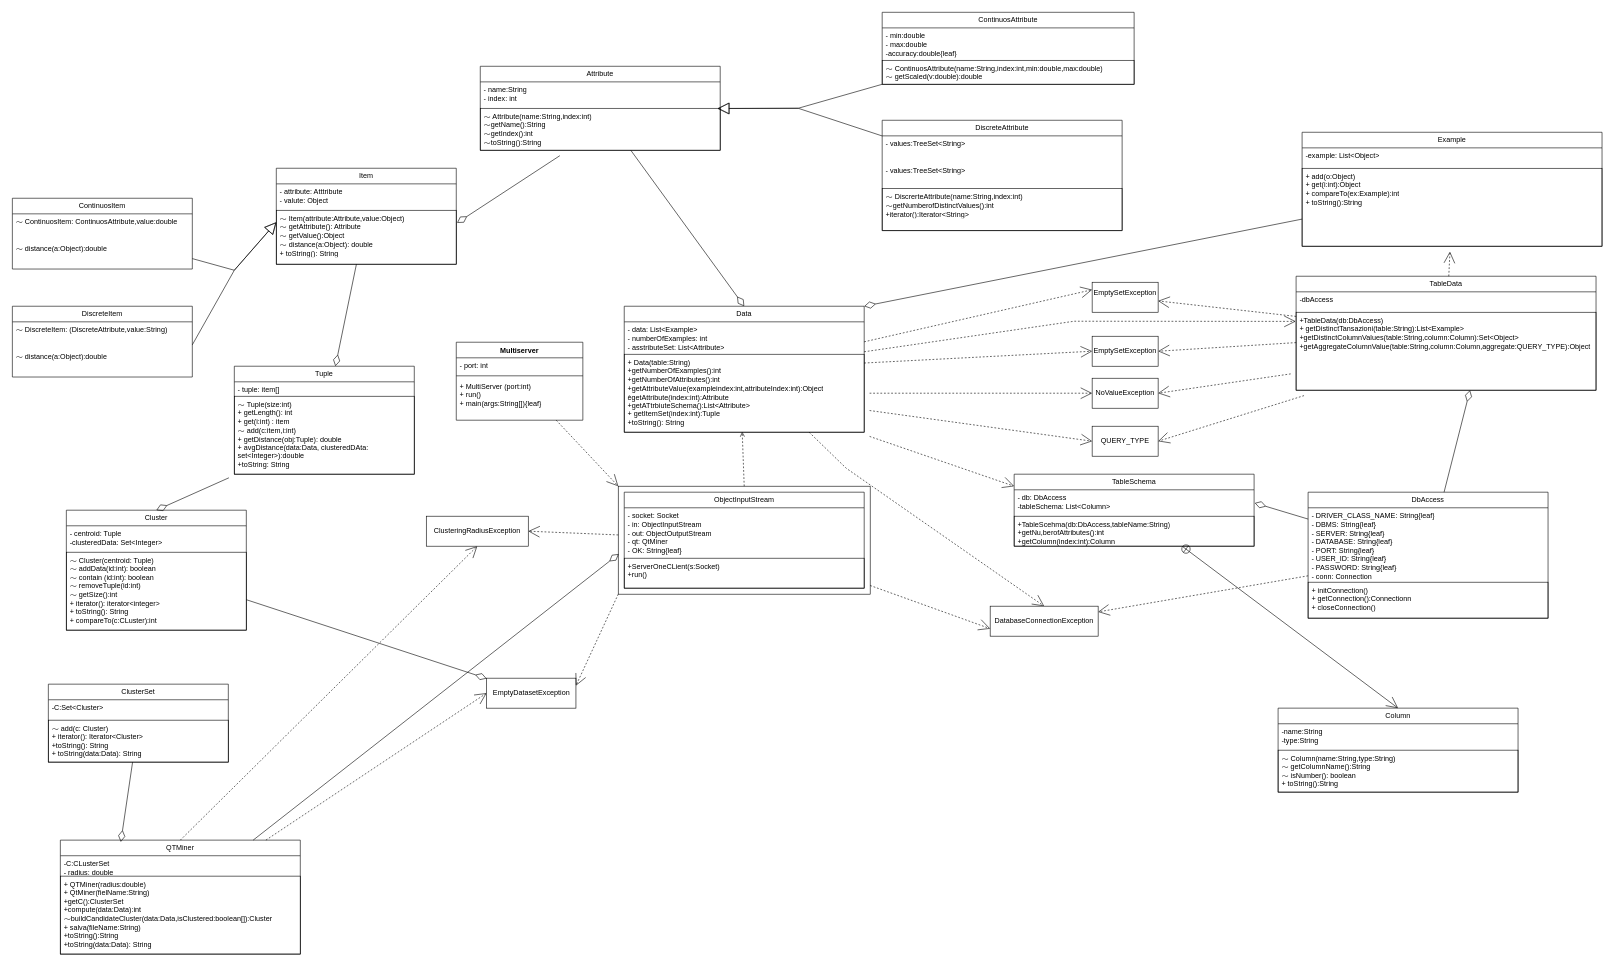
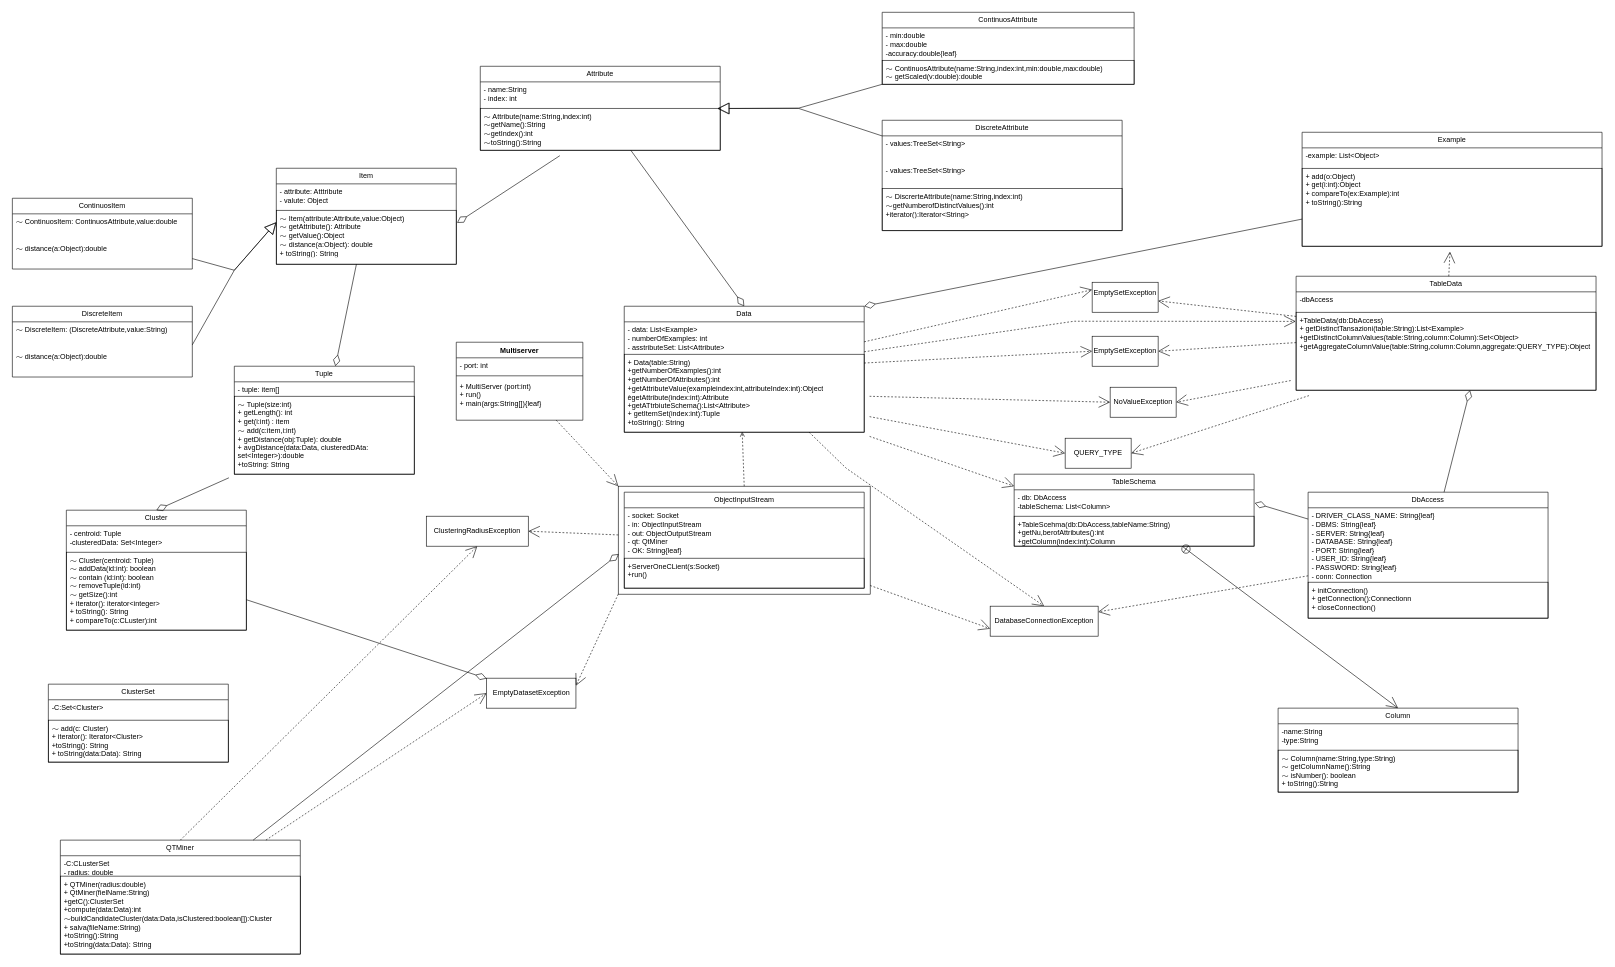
- <mxCell id="74" value="NoValueException" style="html=1;whiteSpace=wrap;" parent="1" vertex="1"><mxGeometry x="1820" y="630" width="110" height="50" as="geometry" /></mxCell>
+ <mxCell id="74" value="NoValueException" style="html=1;whiteSpace=wrap;" parent="1" vertex="1"><mxGeometry x="1850" y="645" width="110" height="50" as="geometry" /></mxCell>
- <mxCell id="76" value="&lt;div&gt;QUERY_TYPE&lt;/div&gt;" style="html=1;whiteSpace=wrap;" parent="1" vertex="1"><mxGeometry x="1820" y="710" width="110" height="50" as="geometry" /></mxCell>
+ <mxCell id="76" value="&lt;div&gt;QUERY_TYPE&lt;/div&gt;" style="html=1;whiteSpace=wrap;" parent="1" vertex="1"><mxGeometry x="1775" y="730" width="110" height="50" as="geometry" /></mxCell>
- <mxCell id="20" style="rounded=0;orthogonalLoop=1;jettySize=auto;html=1;entryX=0.252;entryY=0.016;entryDx=0;entryDy=0;strokeColor=default;align=center;verticalAlign=middle;fontFamily=Helvetica;fontSize=11;fontColor=default;labelBackgroundColor=default;endArrow=diamondThin;endFill=0;strokeWidth=1;endSize=17;entryPerimeter=0;" parent="1" source="22" target="26" edge="1"><mxGeometry relative="1" as="geometry" /></mxCell>
